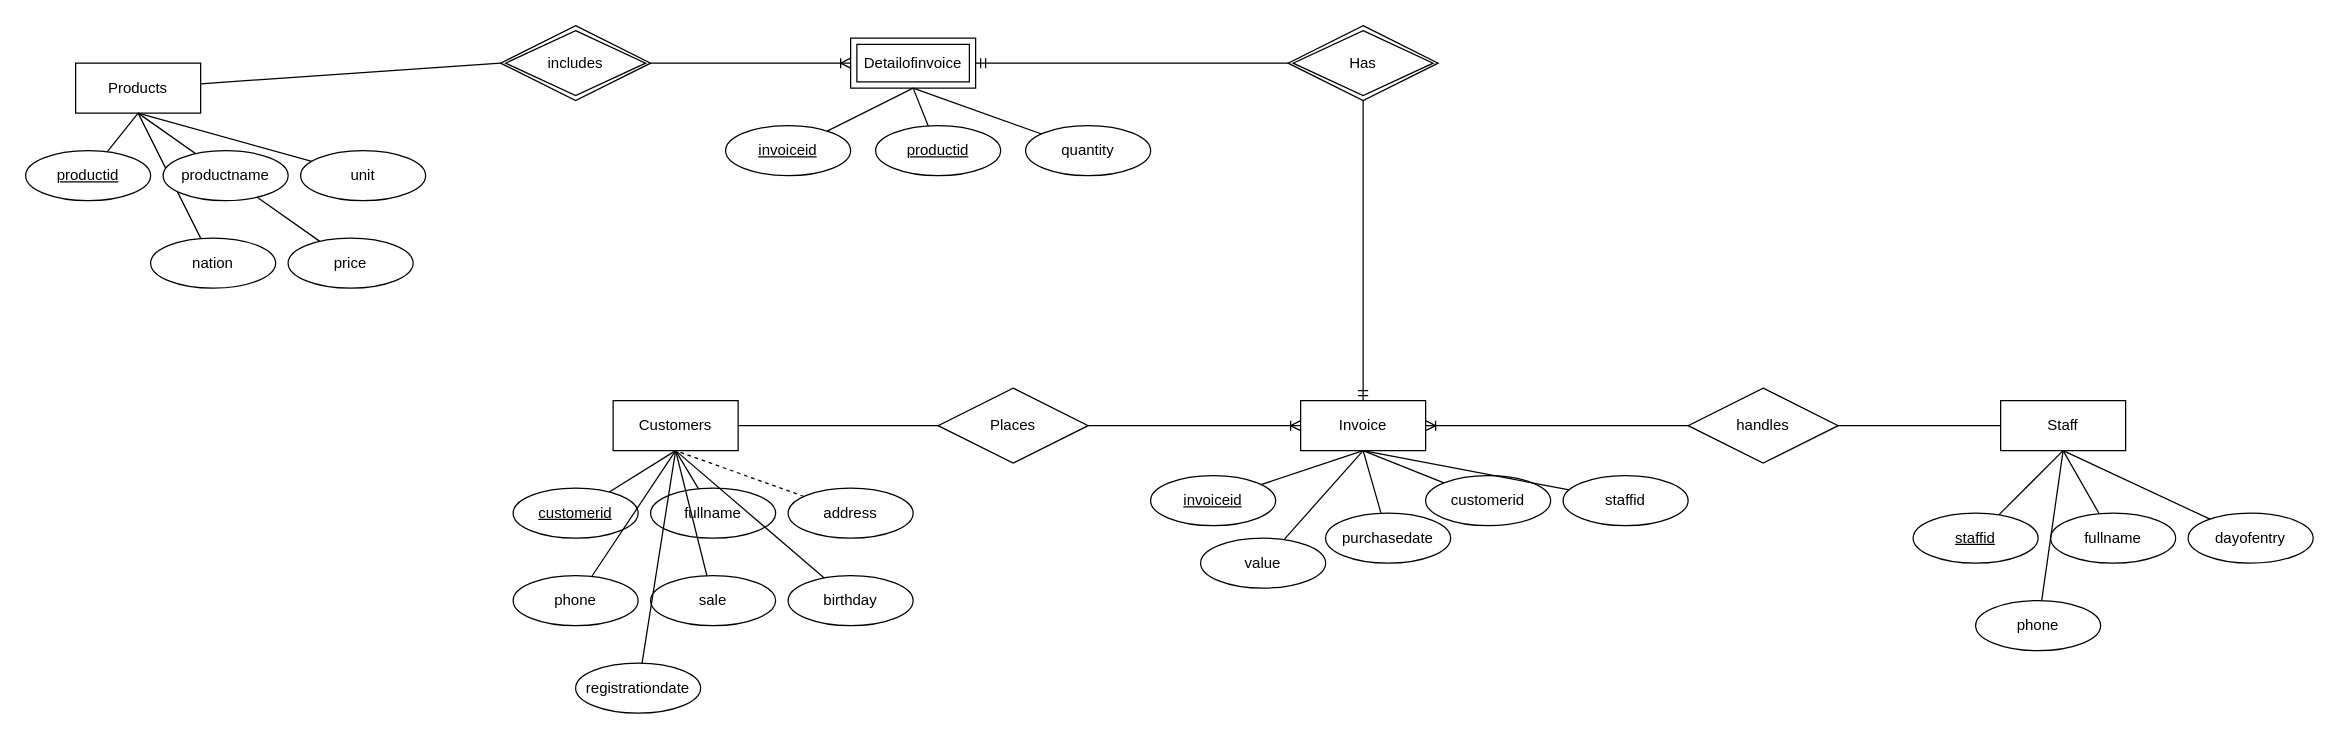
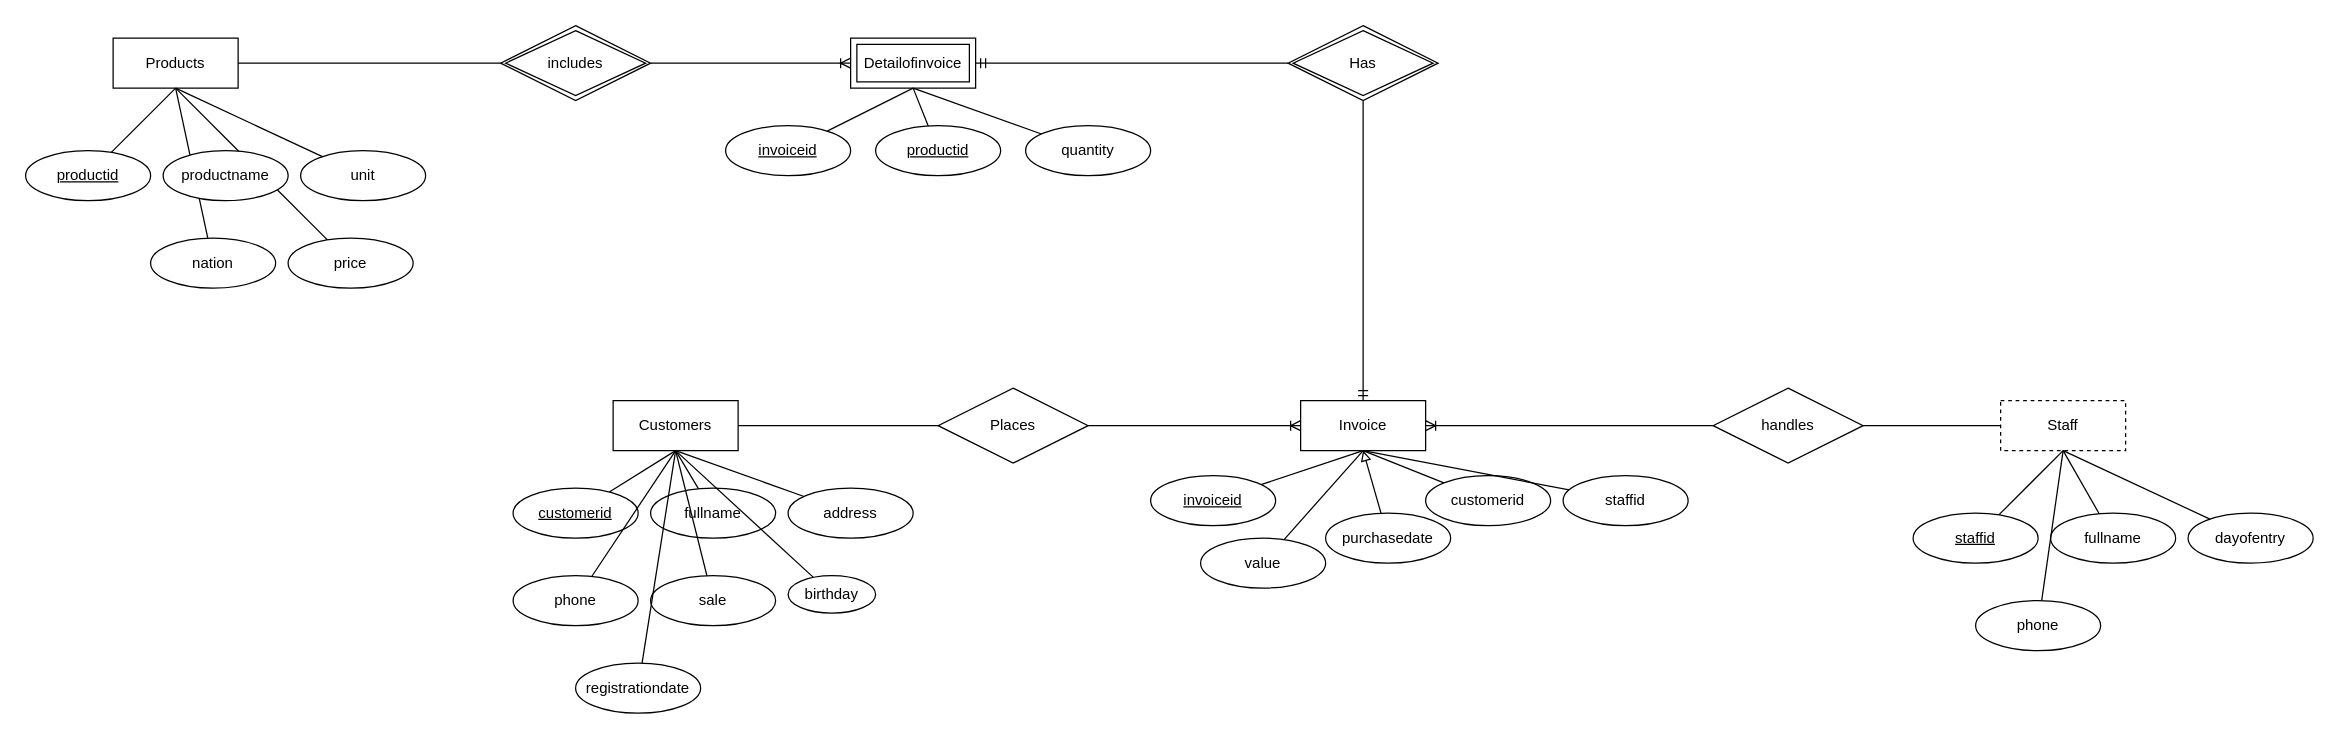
- <mxCell id="42" value="Products" style="whiteSpace=wrap;html=1;align=center;" vertex="1" parent="41"><mxGeometry x="40" y="20" width="100" height="40" as="geometry" /></mxCell>
+ <mxCell id="42" value="Products" style="whiteSpace=wrap;html=1;align=center;" vertex="1" parent="41"><mxGeometry x="70" width="100" height="40" as="geometry" /></mxCell>
- <mxCell id="63" value="handles" style="shape=rhombus;perimeter=rhombusPerimeter;whiteSpace=wrap;html=1;align=center;" vertex="1" parent="1"><mxGeometry x="1350" y="310" width="120" height="60" as="geometry" /></mxCell>
+ <mxCell id="63" value="handles" style="shape=rhombus;perimeter=rhombusPerimeter;whiteSpace=wrap;html=1;align=center;" vertex="1" parent="1"><mxGeometry x="1370" y="310" width="120" height="60" as="geometry" /></mxCell>
- <mxCell id="53" value="Staff" style="whiteSpace=wrap;html=1;align=center;" vertex="1" parent="52"><mxGeometry x="70" width="100" height="40" as="geometry" /></mxCell>
+ <mxCell id="53" value="Staff" style="whiteSpace=wrap;html=1;align=center;dashed=1;" vertex="1" parent="52"><mxGeometry x="70" width="100" height="40" as="geometry" /></mxCell>
- <mxCell id="34" style="edgeStyle=none;rounded=0;orthogonalLoop=1;jettySize=auto;html=1;entryX=0.5;entryY=1;entryDx=0;entryDy=0;endArrow=none;endFill=0;" edge="1" parent="29" source="35" target="31"><mxGeometry relative="1" as="geometry" /></mxCell>
+ <mxCell id="34" style="edgeStyle=none;rounded=0;orthogonalLoop=1;jettySize=auto;html=1;entryX=0.5;entryY=1;entryDx=0;entryDy=0;endArrow=block;endFill=0;" edge="1" parent="29" source="35" target="31"><mxGeometry relative="1" as="geometry" /></mxCell>
- <mxCell id="8" style="edgeStyle=none;rounded=0;orthogonalLoop=1;jettySize=auto;html=1;entryX=0.5;entryY=1;entryDx=0;entryDy=0;endArrow=none;endFill=0;dashed=1;" edge="1" parent="2" source="9" target="3"><mxGeometry relative="1" as="geometry" /></mxCell>
+ <mxCell id="8" style="edgeStyle=none;rounded=0;orthogonalLoop=1;jettySize=auto;html=1;entryX=0.5;entryY=1;entryDx=0;entryDy=0;endArrow=none;endFill=0;" edge="1" parent="2" source="9" target="3"><mxGeometry relative="1" as="geometry" /></mxCell>
- <mxCell id="13" value="birthday" style="ellipse;whiteSpace=wrap;html=1;align=center;" vertex="1" parent="2"><mxGeometry x="220" y="140" width="100" height="40" as="geometry" /></mxCell>
+ <mxCell id="13" value="birthday" style="ellipse;whiteSpace=wrap;html=1;align=center;" vertex="1" parent="2"><mxGeometry x="220" y="140" width="70" height="30" as="geometry" /></mxCell>
